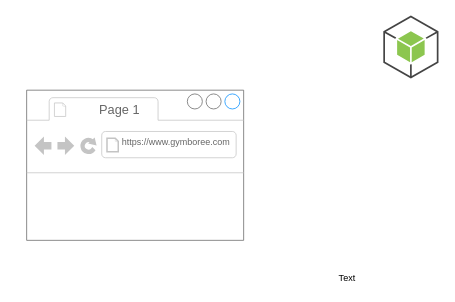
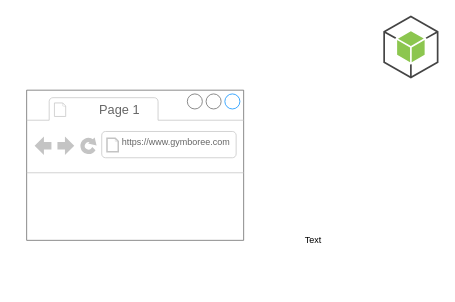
- <mxCell id="7" value="Text" style="text;html=1;resizable=0;points=[];autosize=1;align=left;verticalAlign=top;spacingTop=-4;" vertex="1" parent="1"><mxGeometry x="449" y="360" width="40" height="20" as="geometry" /></mxCell>
+ <mxCell id="7" value="Text" style="text;html=1;resizable=0;points=[];autosize=1;align=left;verticalAlign=top;spacingTop=-4;" vertex="1" parent="1"><mxGeometry x="404" y="310" width="40" height="20" as="geometry" /></mxCell>
